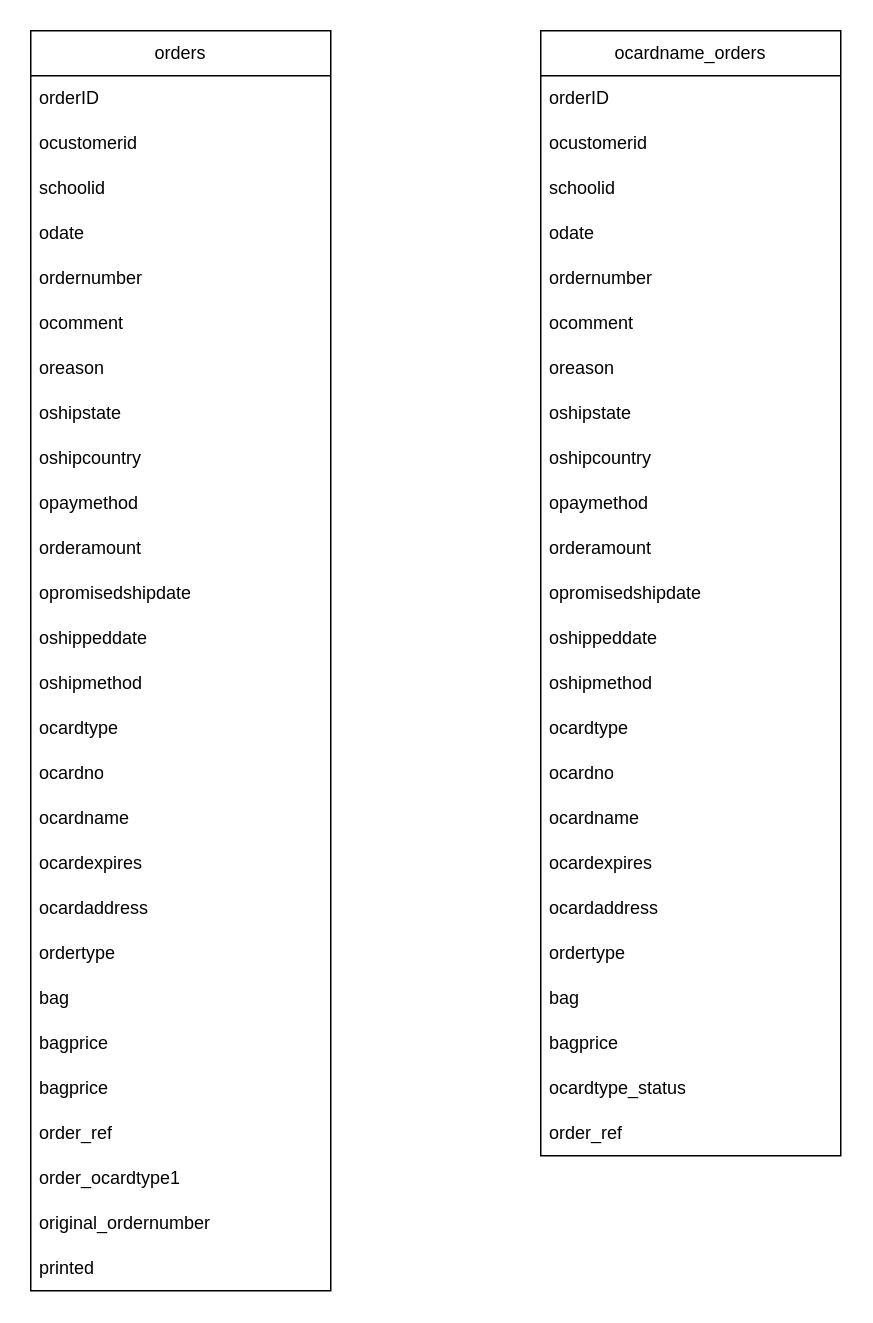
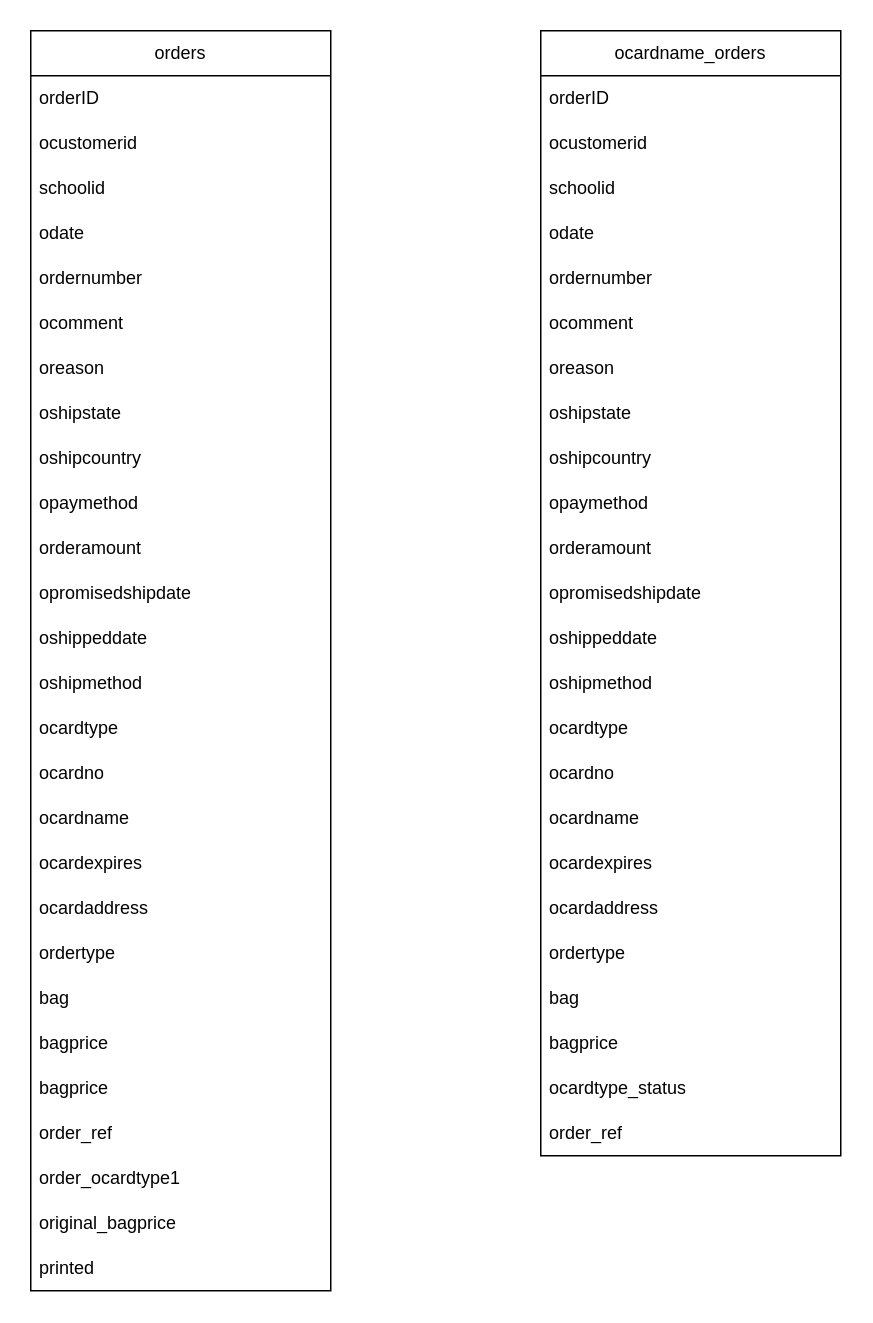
- <mxCell id="28" value="original_ordernumber" style="text;strokeColor=none;fillColor=none;align=left;verticalAlign=middle;spacingLeft=4;spacingRight=4;overflow=hidden;points=[[0,0.5],[1,0.5]];portConstraint=eastwest;rotatable=0;whiteSpace=wrap;html=1;" vertex="1" parent="2"><mxGeometry y="780" width="200" height="30" as="geometry" /></mxCell>
+ <mxCell id="28" value="original_bagprice" style="text;strokeColor=none;fillColor=none;align=left;verticalAlign=middle;spacingLeft=4;spacingRight=4;overflow=hidden;points=[[0,0.5],[1,0.5]];portConstraint=eastwest;rotatable=0;whiteSpace=wrap;html=1;" vertex="1" parent="2"><mxGeometry y="780" width="200" height="30" as="geometry" /></mxCell>
